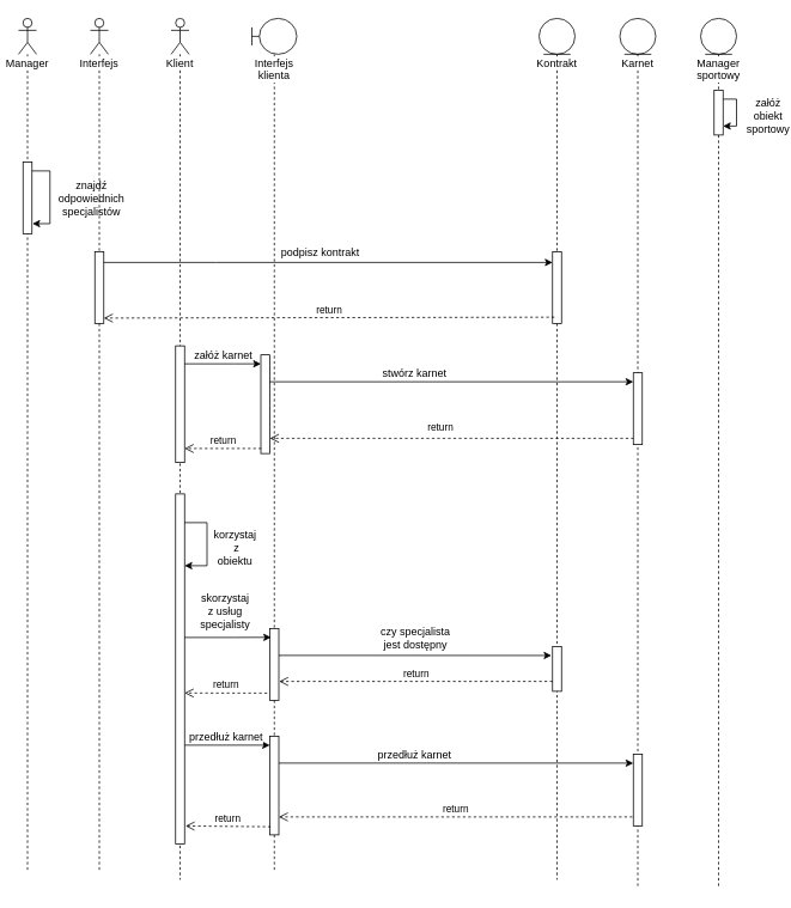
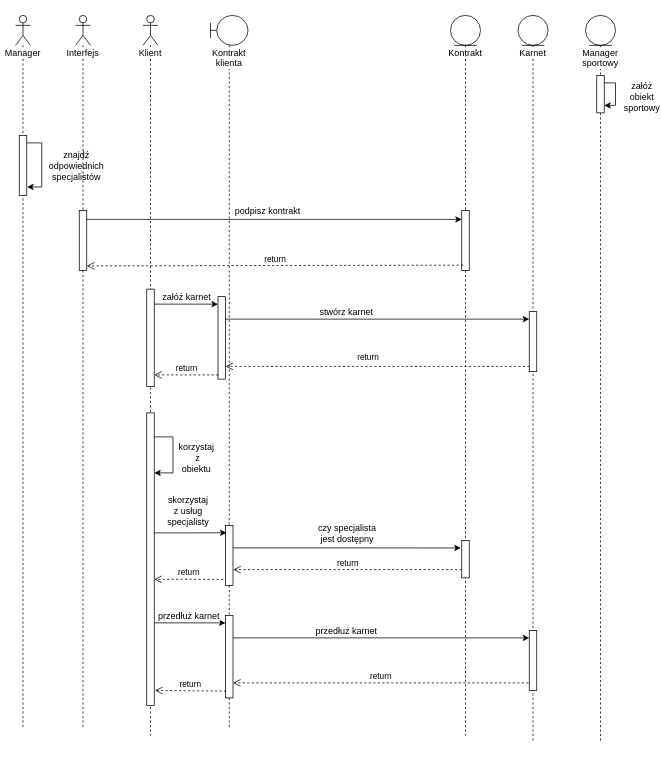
- <mxCell id="15" value="Interfejs klienta" style="shape=umlLifeline;participant=umlBoundary;perimeter=lifelinePerimeter;whiteSpace=wrap;html=1;container=1;collapsible=0;recursiveResize=0;verticalAlign=top;spacingTop=36;labelBackgroundColor=#ffffff;outlineConnect=0;" vertex="1" parent="1"><mxGeometry x="280" y="20" width="50" height="950" as="geometry" /></mxCell>
+ <mxCell id="15" value="Kontrakt klienta" style="shape=umlLifeline;participant=umlBoundary;perimeter=lifelinePerimeter;whiteSpace=wrap;html=1;container=1;collapsible=0;recursiveResize=0;verticalAlign=top;spacingTop=36;labelBackgroundColor=#ffffff;outlineConnect=0;" vertex="1" parent="1"><mxGeometry x="280" y="20" width="50" height="950" as="geometry" /></mxCell>
